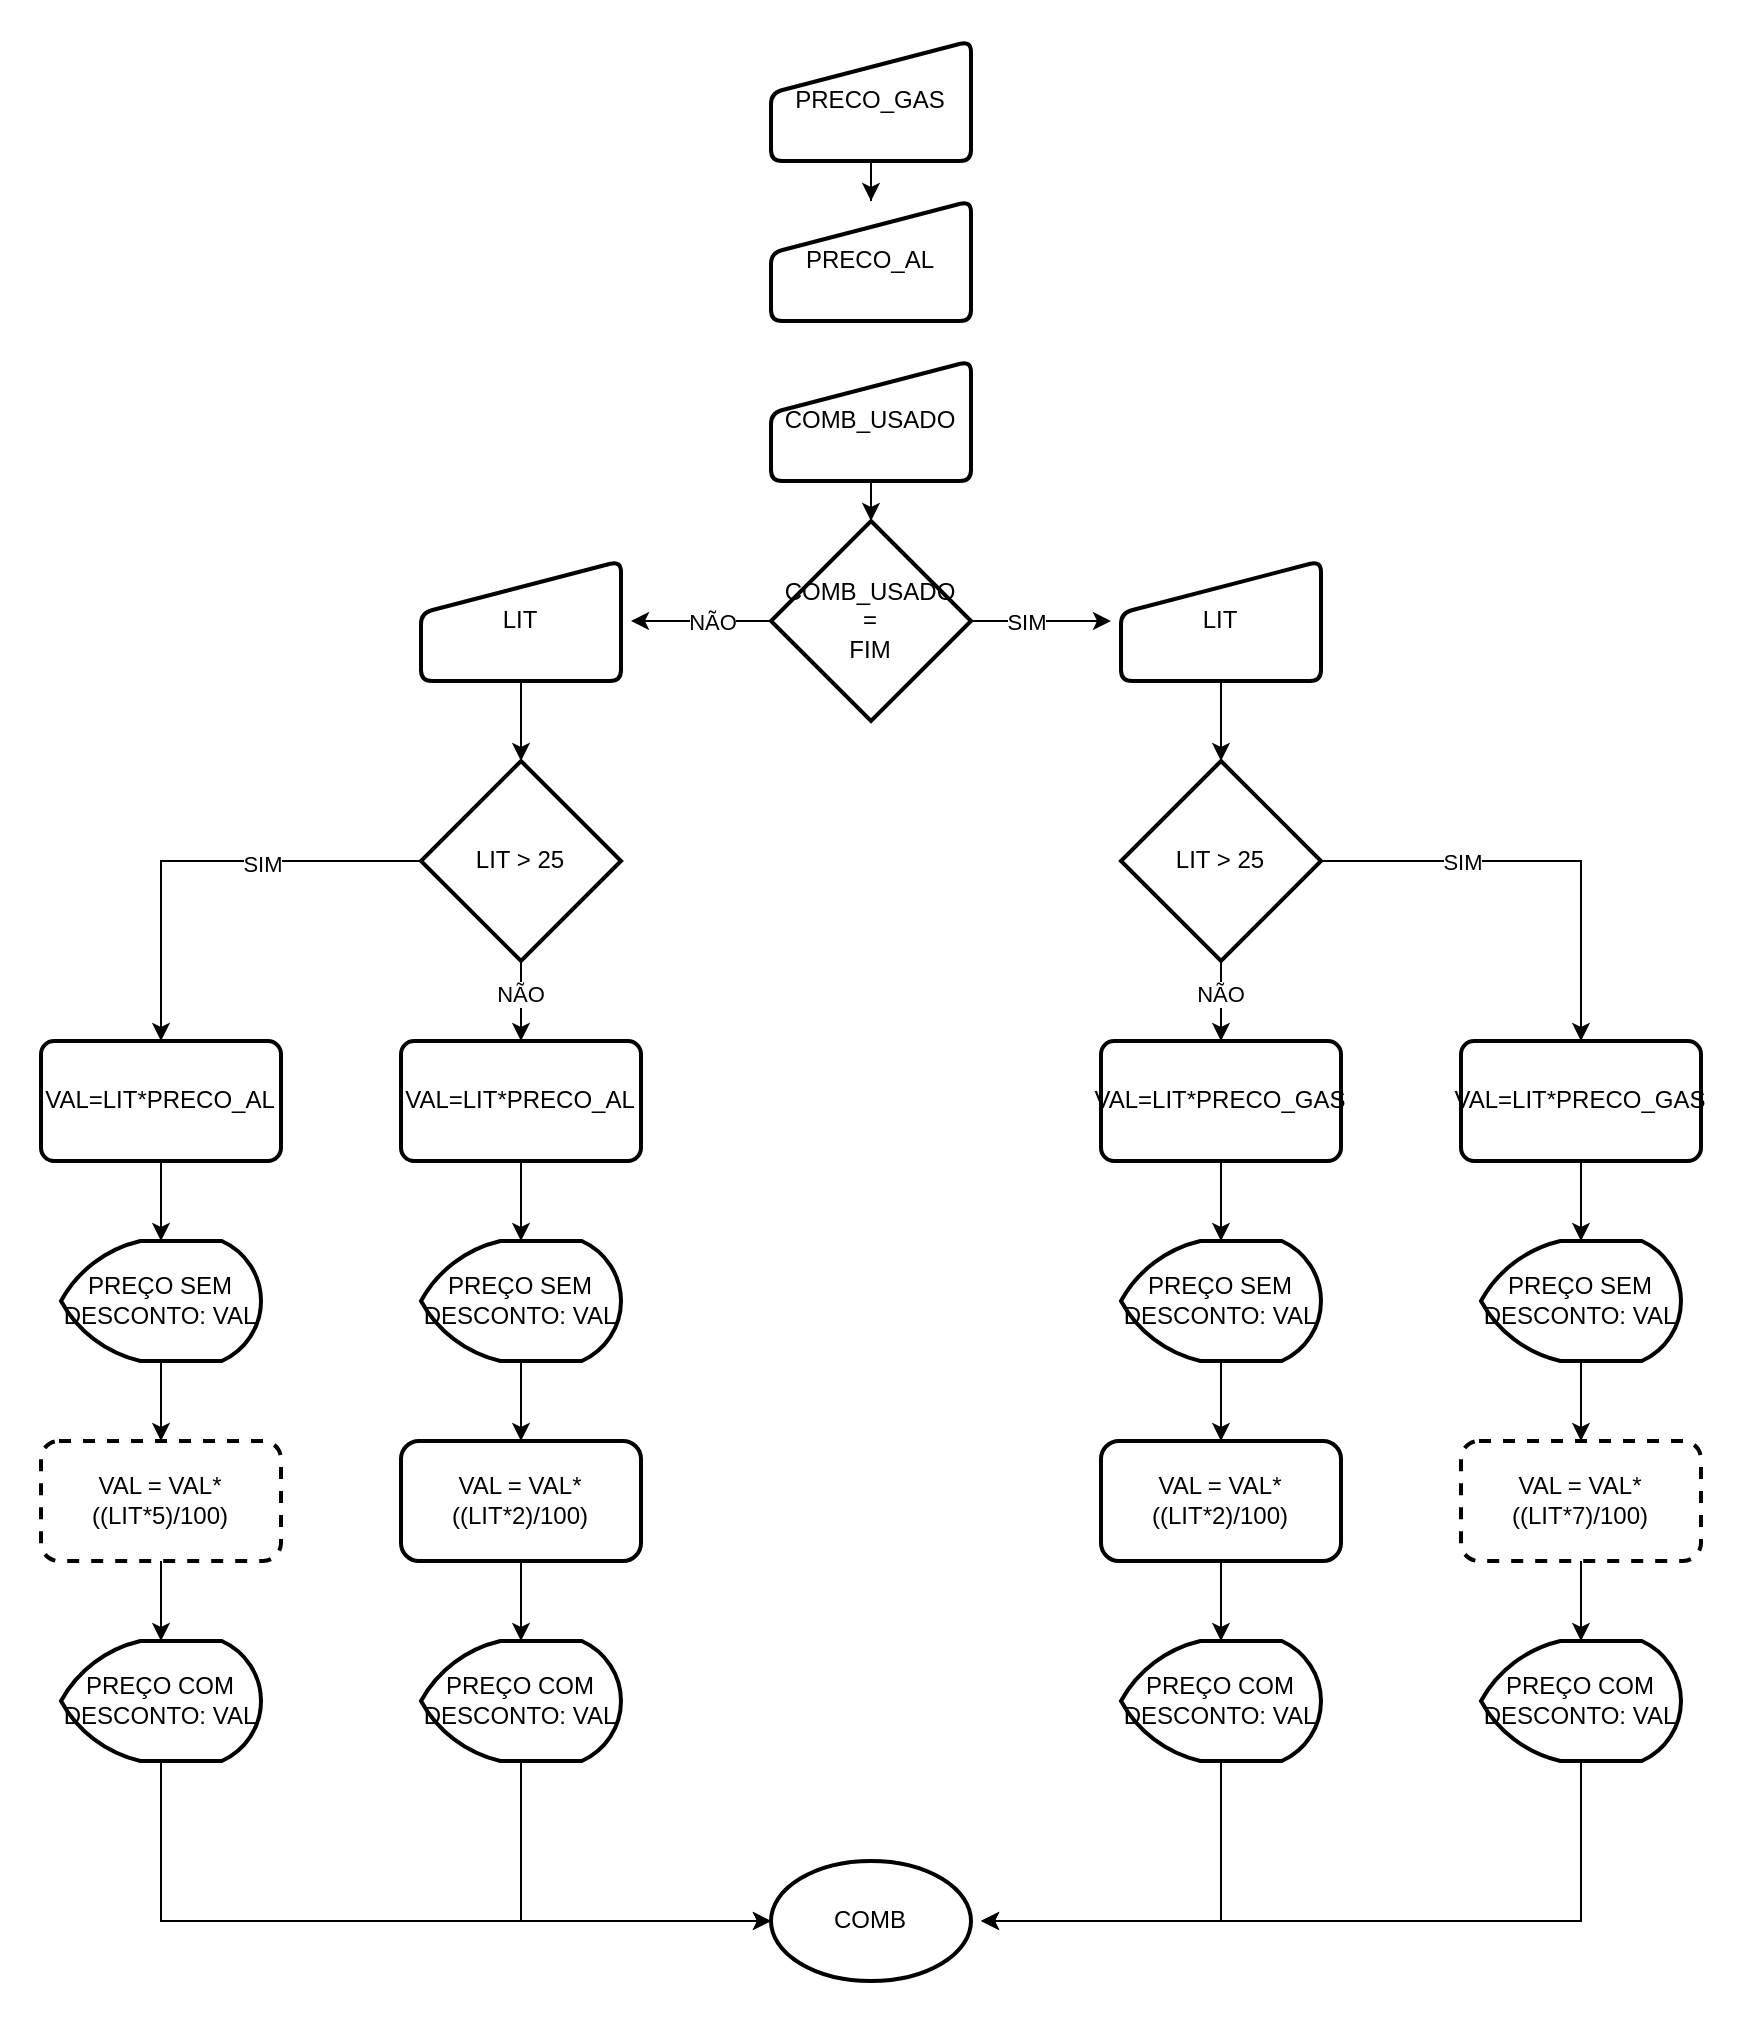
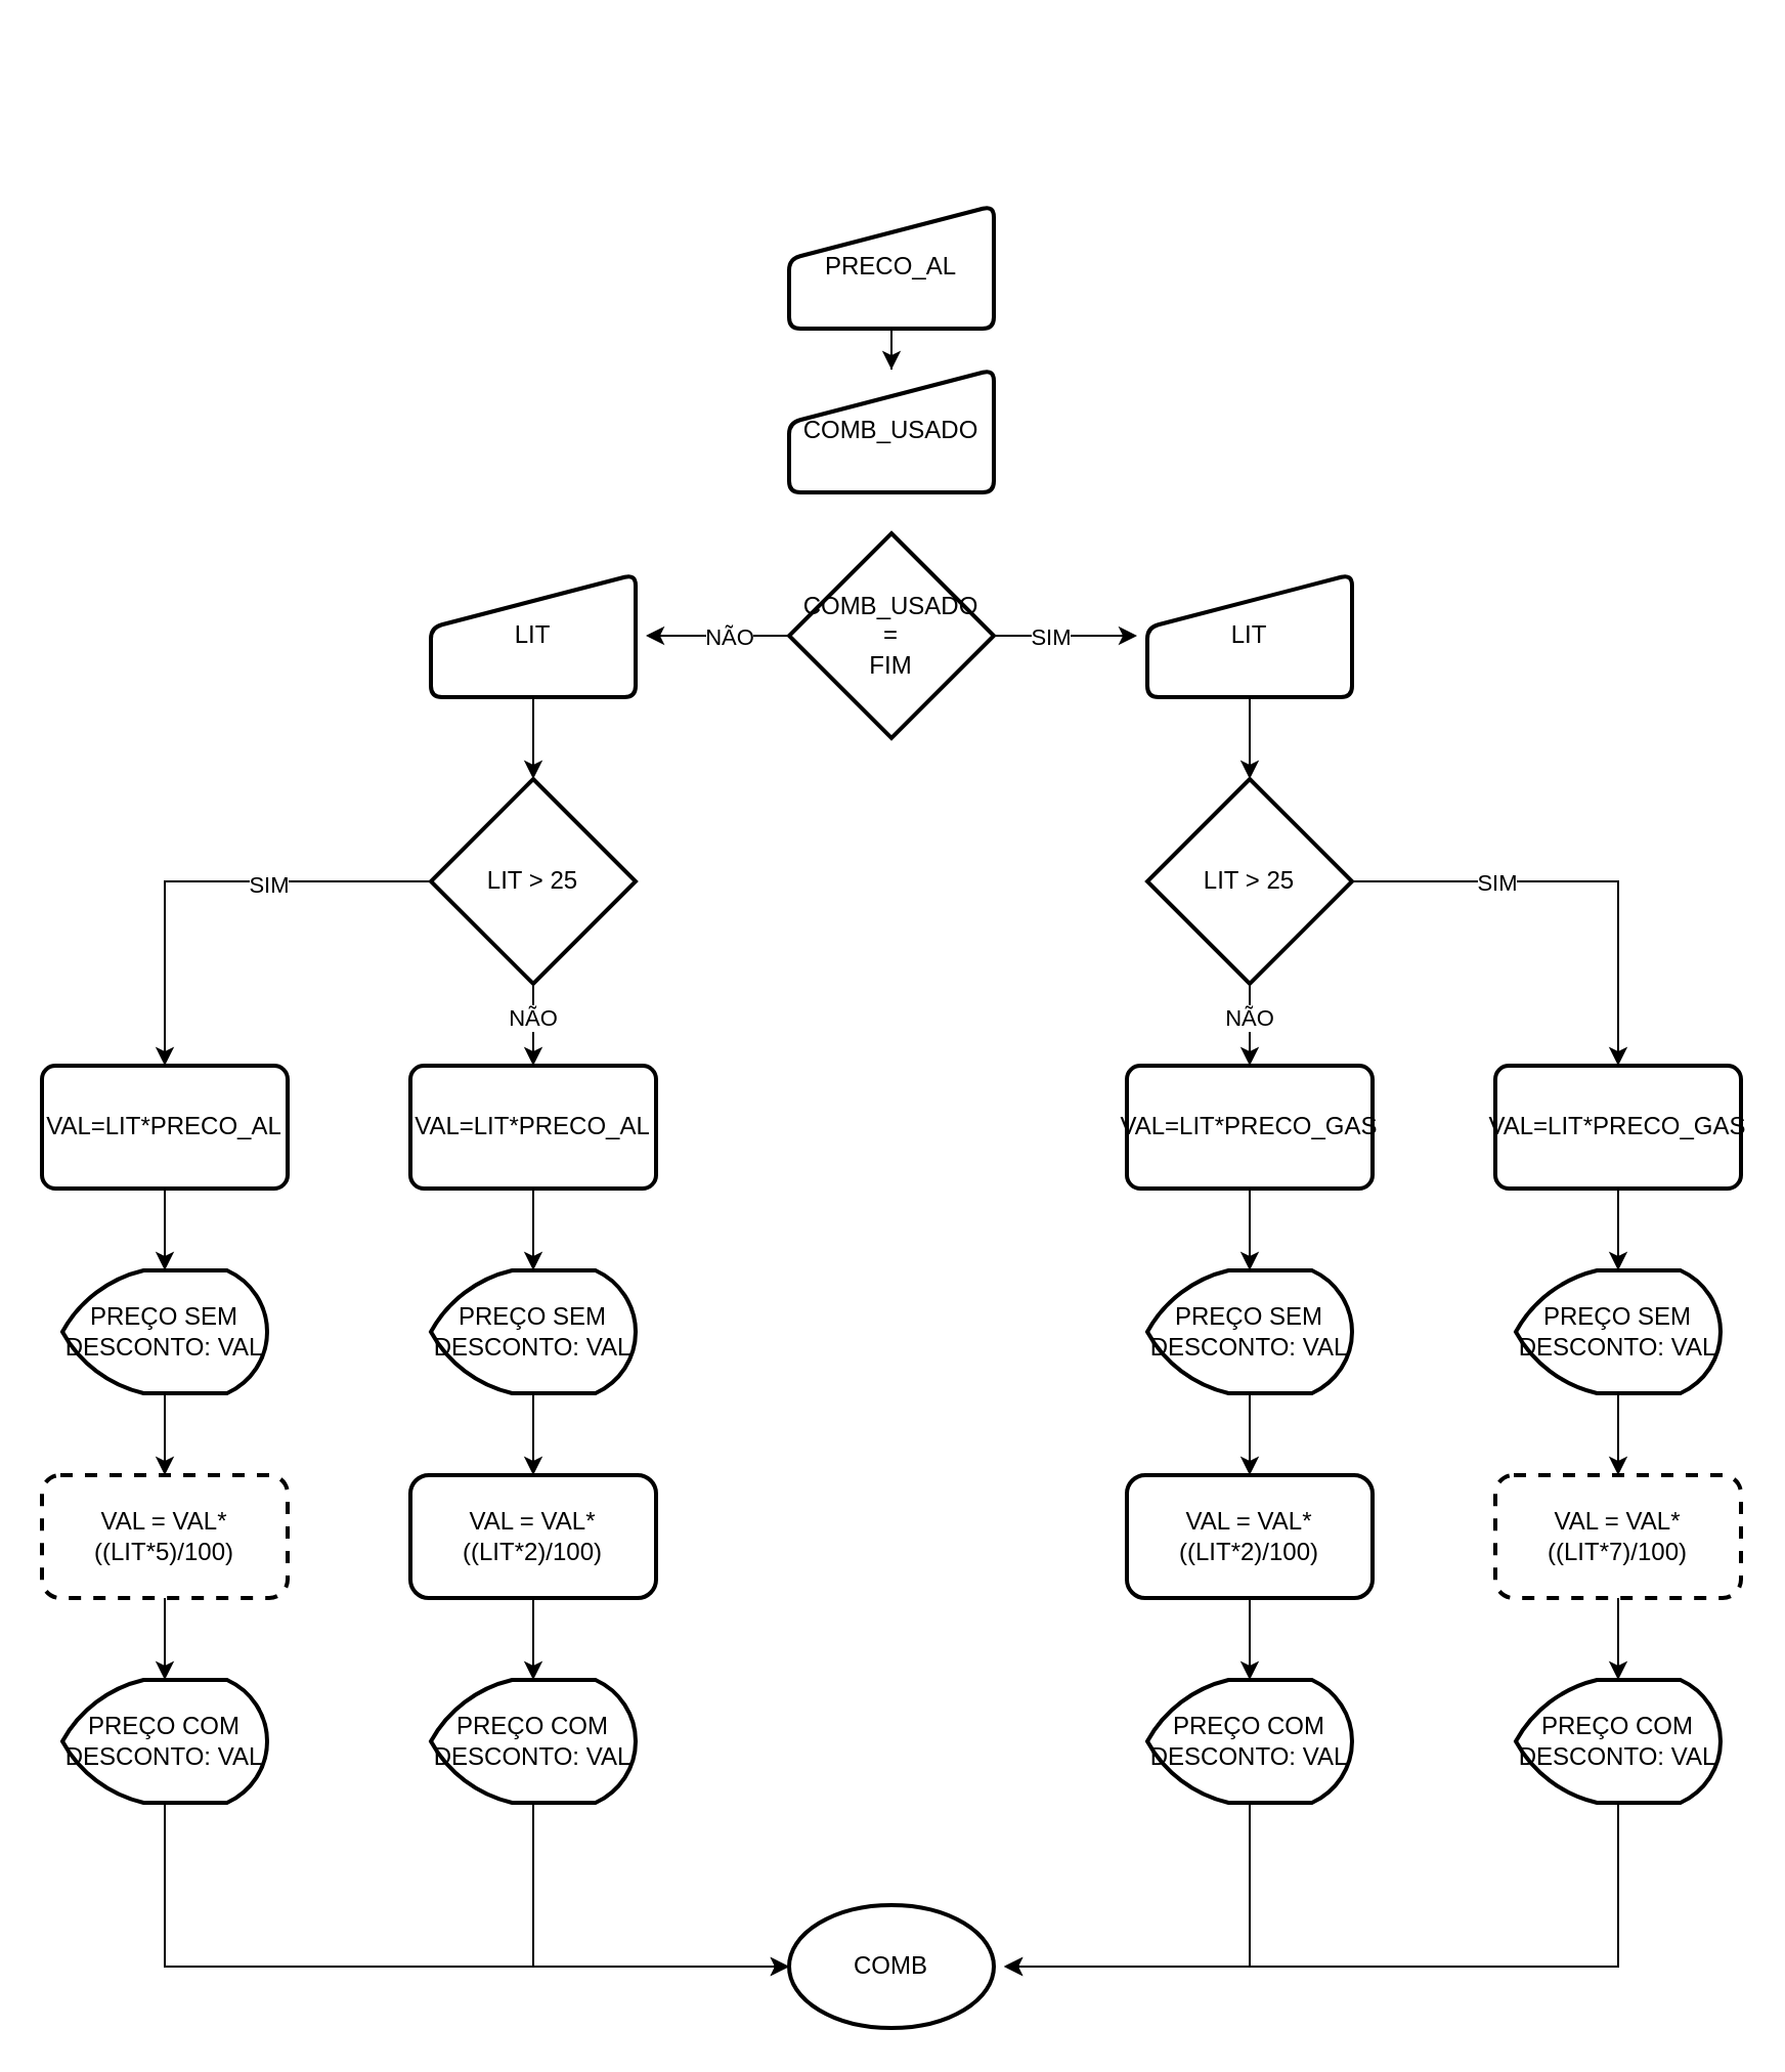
- <mxCell id="3" value="PRECO_GAS" style="html=1;strokeWidth=2;shape=manualInput;whiteSpace=wrap;rounded=1;size=26;arcSize=11;" vertex="1" parent="1"><mxGeometry x="385" y="20" width="100" height="60" as="geometry" /></mxCell>
- <mxCell id="2" style="edgeStyle=orthogonalEdgeStyle;rounded=0;orthogonalLoop=1;jettySize=auto;html=1;entryX=0.5;entryY=0;entryDx=0;entryDy=0;" edge="1" parent="1" source="3" target="5"><mxGeometry relative="1" as="geometry" /></mxCell>
+ <mxCell id="4" style="edgeStyle=orthogonalEdgeStyle;rounded=0;orthogonalLoop=1;jettySize=auto;html=1;entryX=0.5;entryY=0;entryDx=0;entryDy=0;" edge="1" parent="1" source="5" target="7"><mxGeometry relative="1" as="geometry" /></mxCell>
- <mxCell id="6" style="edgeStyle=orthogonalEdgeStyle;rounded=0;orthogonalLoop=1;jettySize=auto;html=1;entryX=0.5;entryY=0;entryDx=0;entryDy=0;entryPerimeter=0;" edge="1" parent="1" source="7" target="12"><mxGeometry relative="1" as="geometry" /></mxCell>
